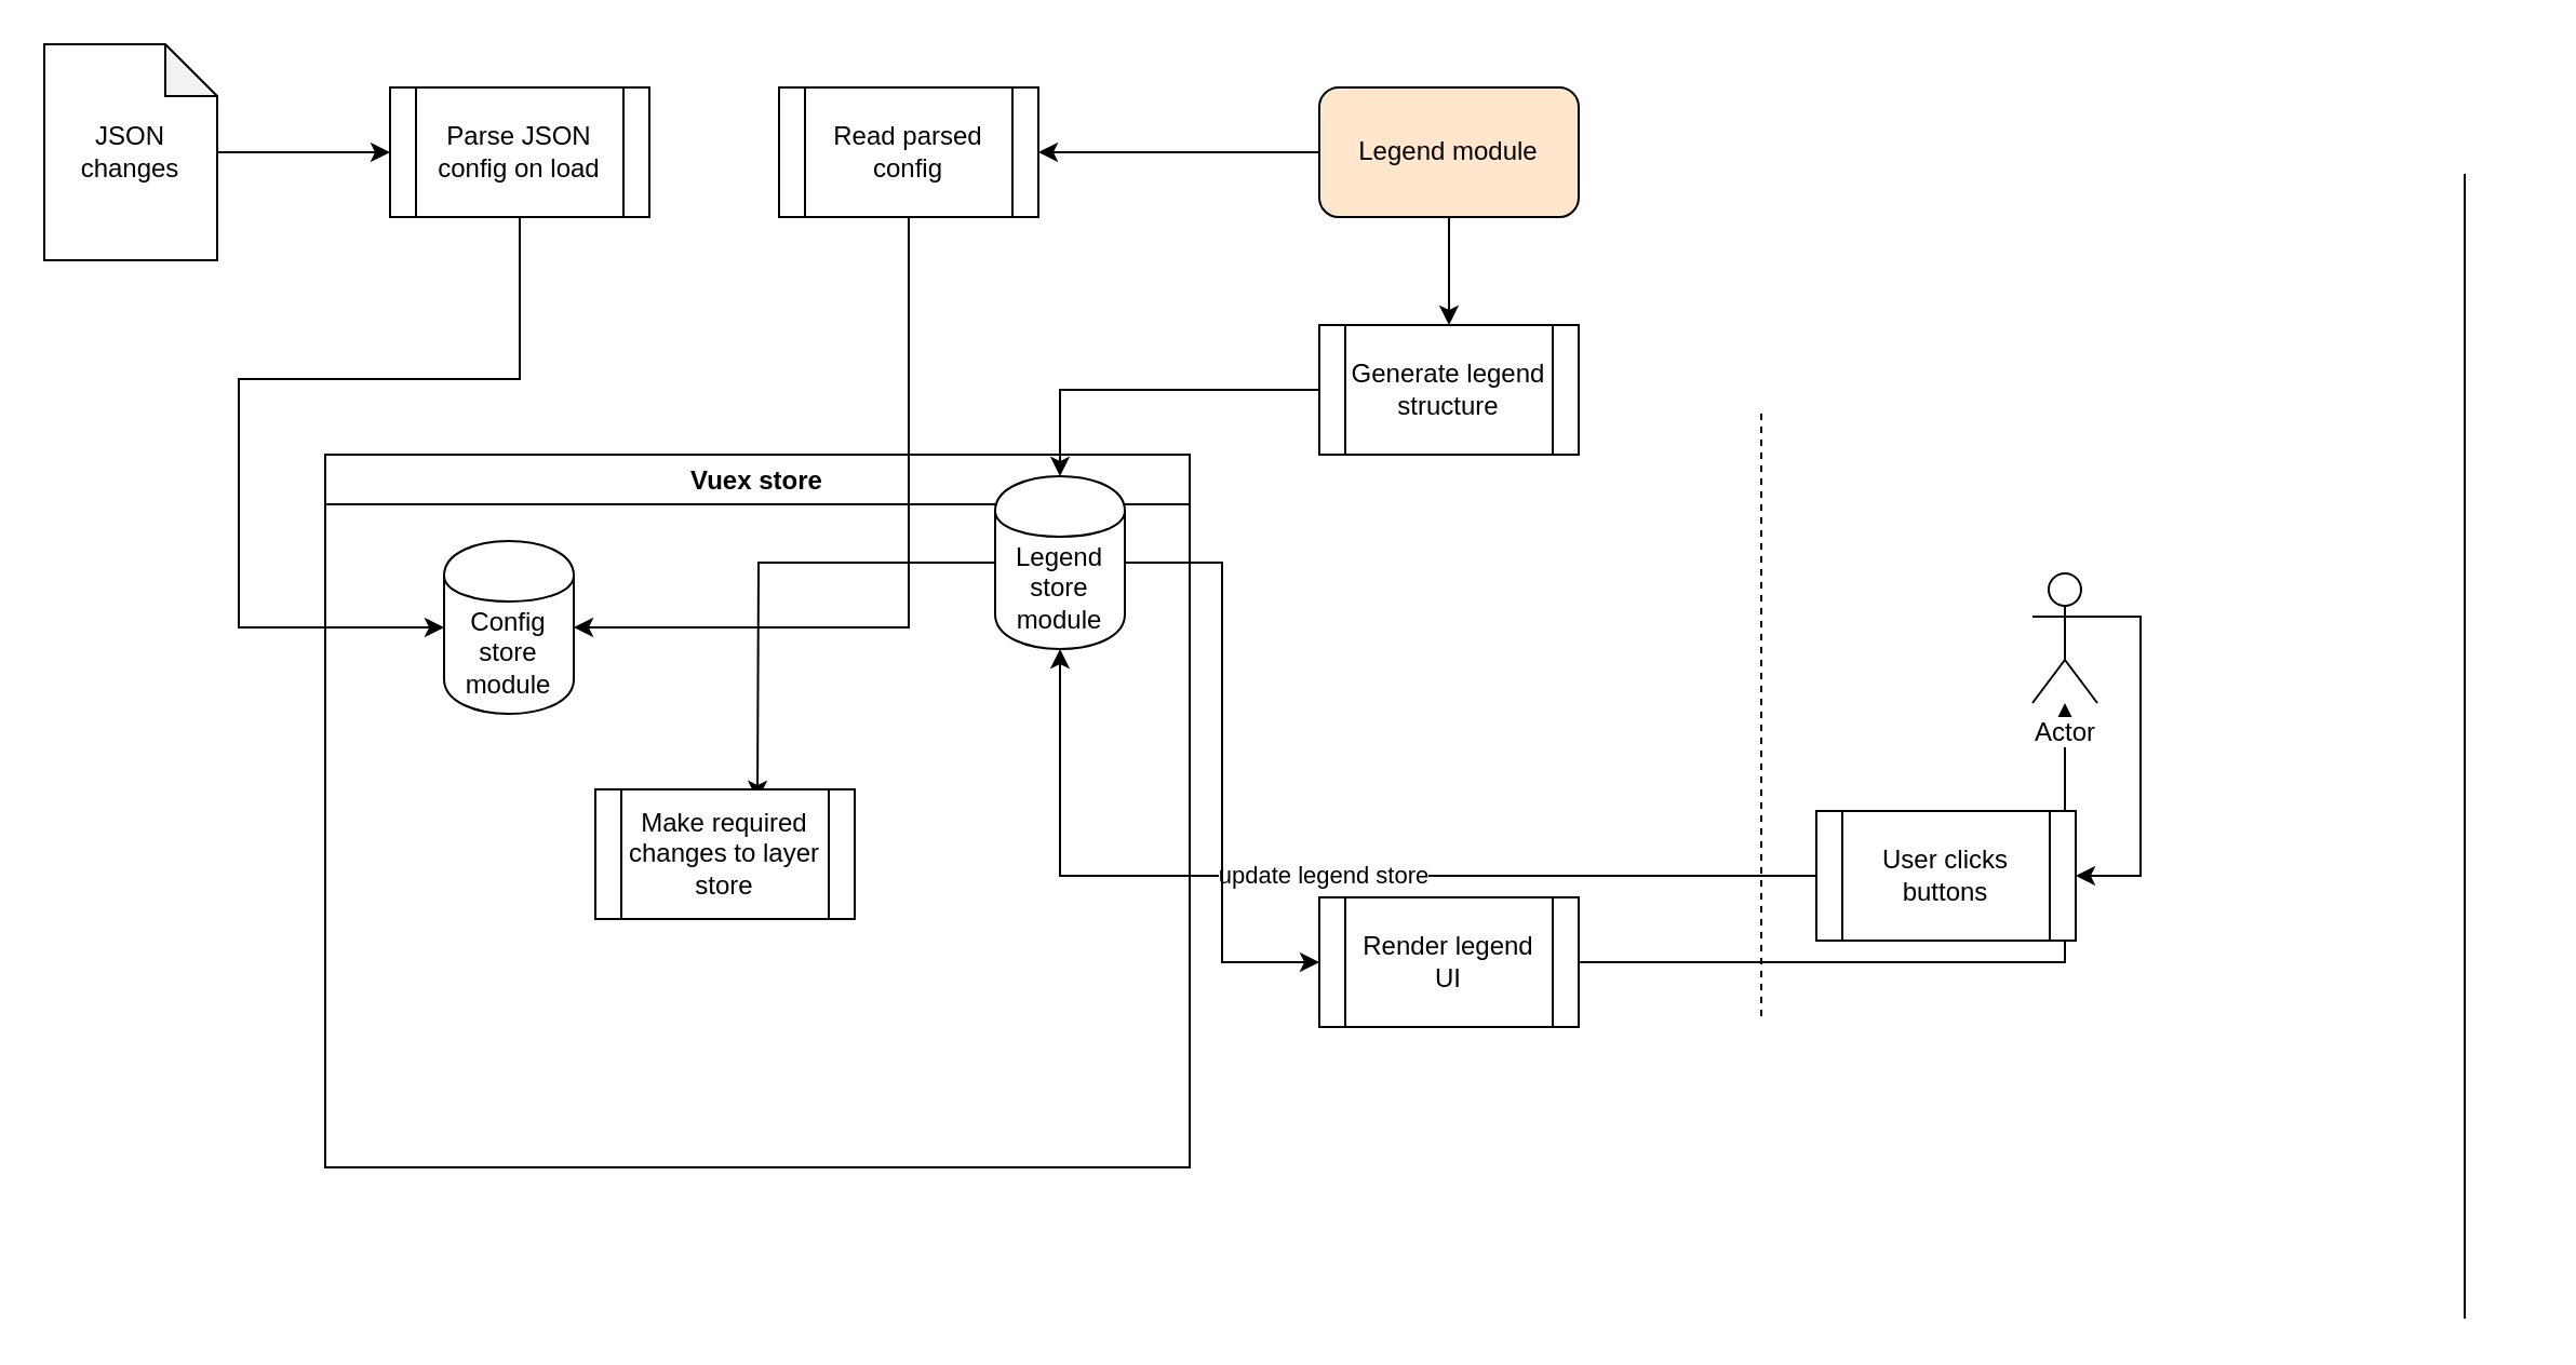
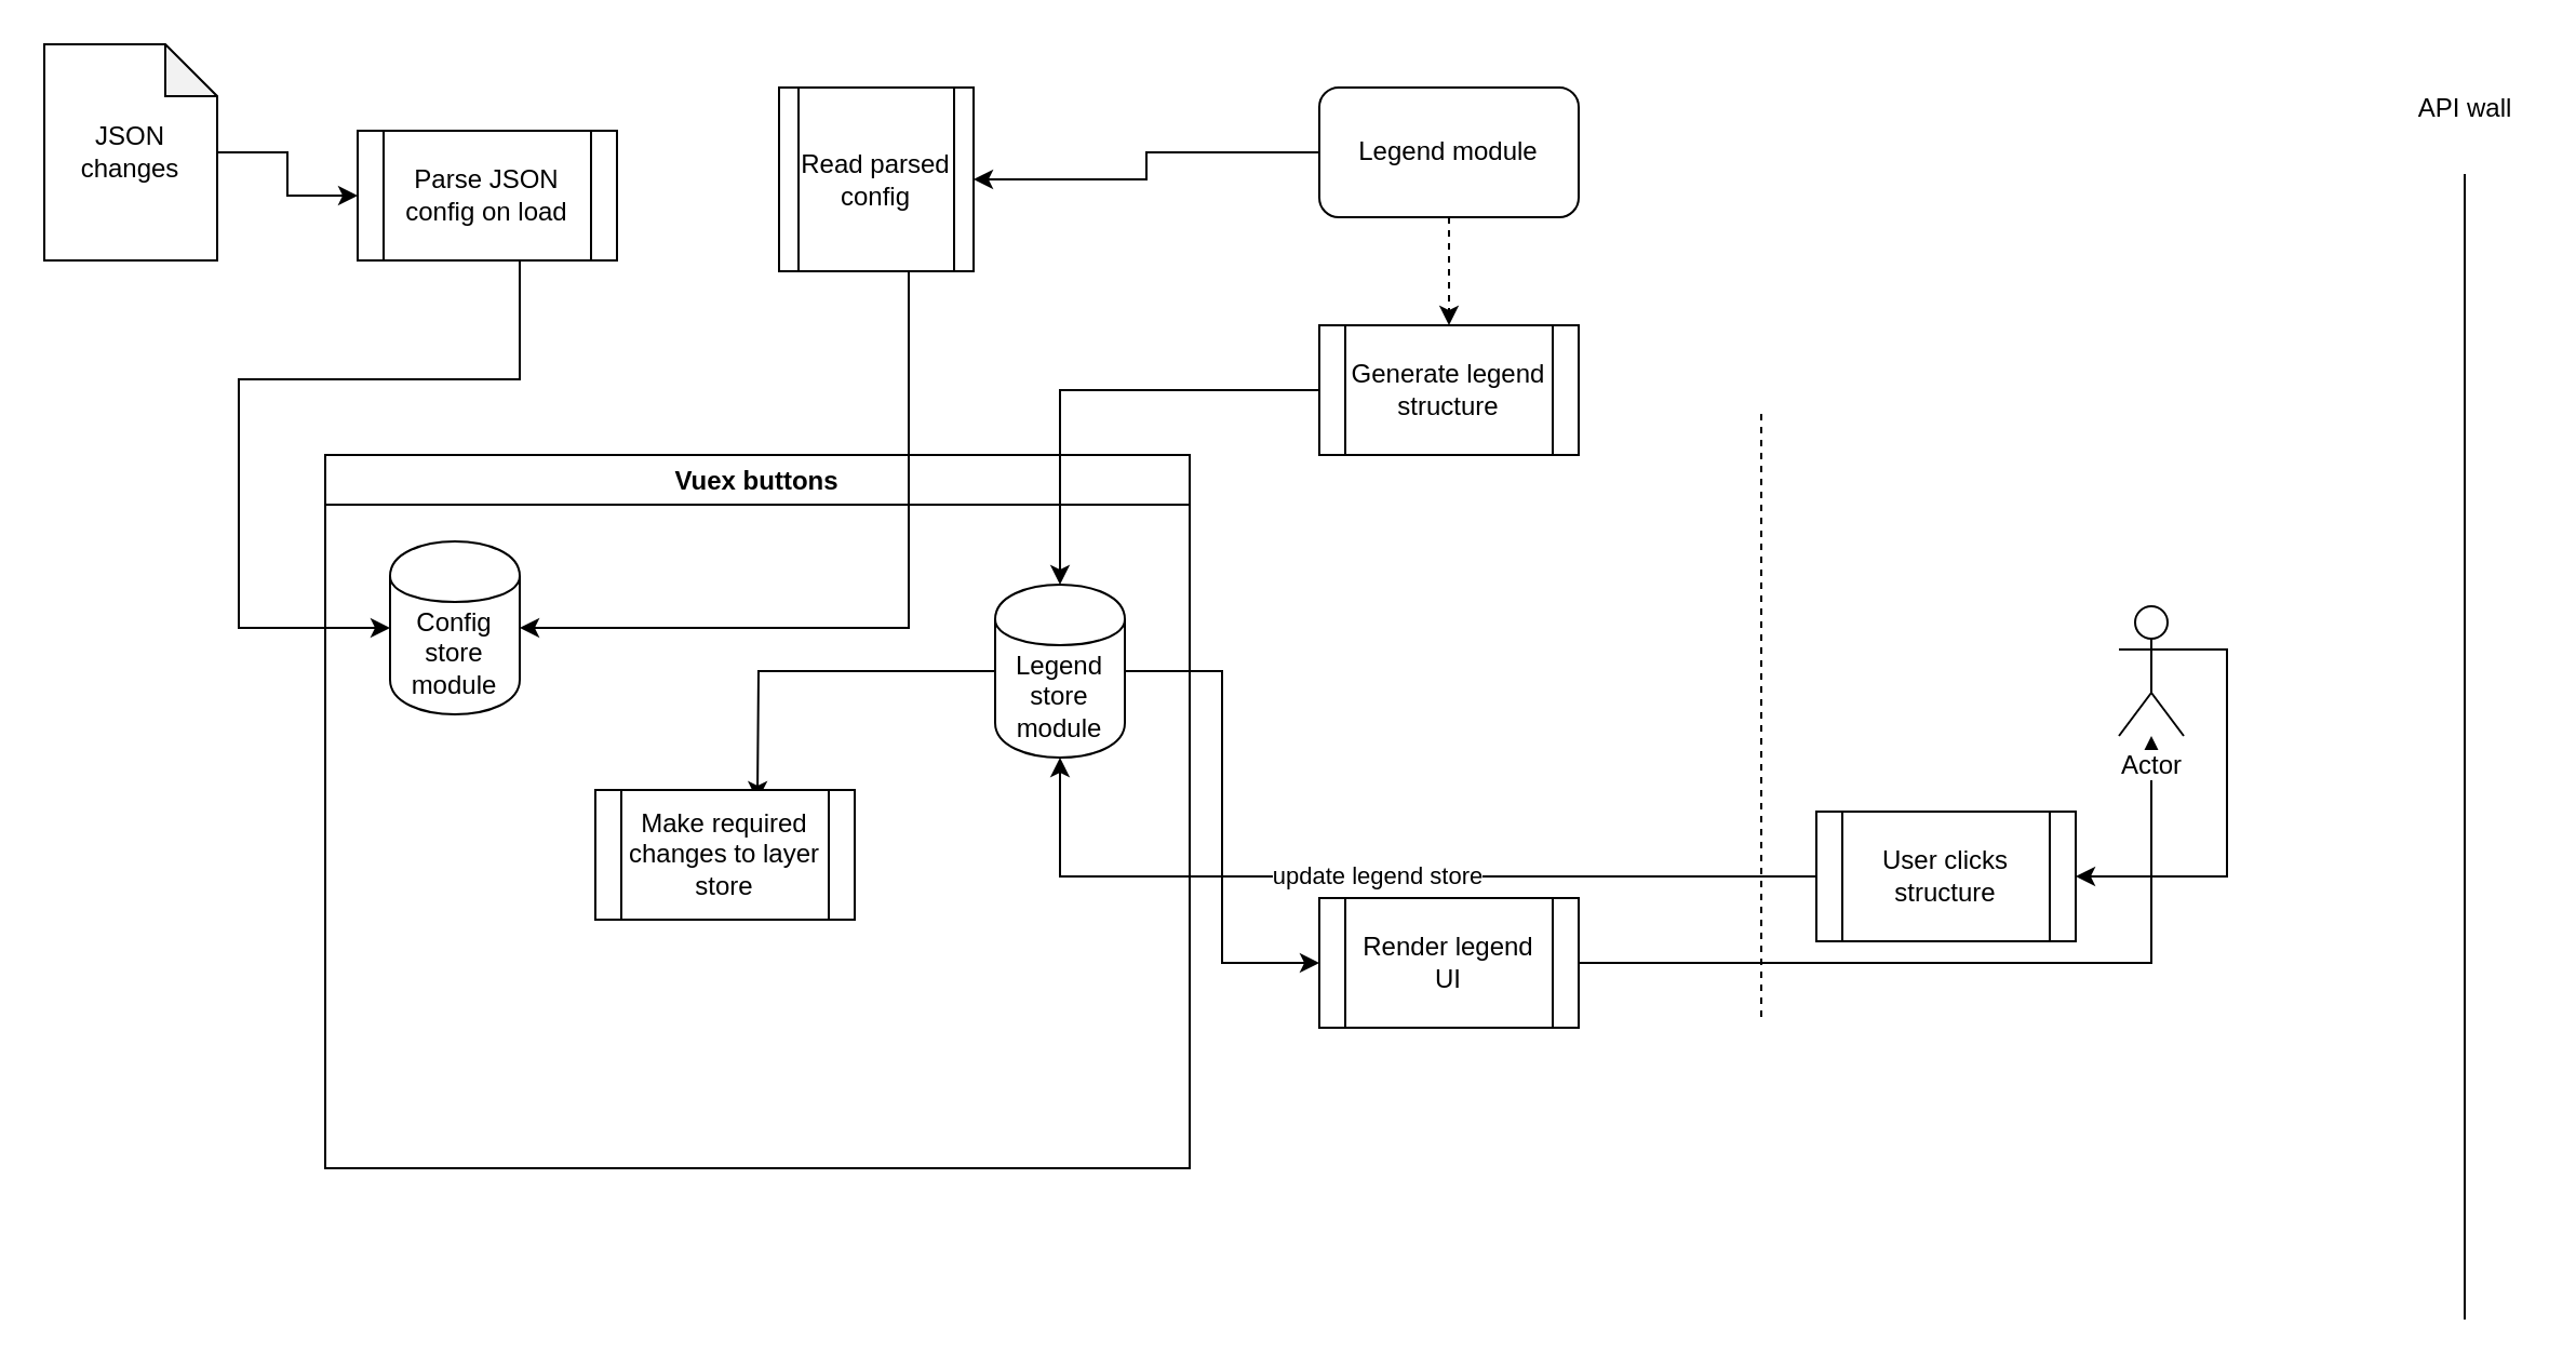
+ <mxCell id="7" value="API wall" style="text;html=1;align=center;verticalAlign=middle;resizable=0;points=[];;autosize=1;" vertex="1" parent="1"><mxGeometry x="1110" y="40" width="60" height="20" as="geometry" /></mxCell>
- <mxCell id="5" value="Parse JSON config on load" style="shape=process;whiteSpace=wrap;html=1;backgroundOutline=1;" vertex="1" parent="1"><mxGeometry x="180" y="40" width="120" height="60" as="geometry" /></mxCell>
+ <mxCell id="5" value="Parse JSON config on load" style="shape=process;whiteSpace=wrap;html=1;backgroundOutline=1;" vertex="1" parent="1"><mxGeometry x="165" y="60" width="120" height="60" as="geometry" /></mxCell>
- <mxCell id="17" value="Read parsed config" style="shape=process;whiteSpace=wrap;html=1;backgroundOutline=1;" vertex="1" parent="1"><mxGeometry x="360" y="40" width="120" height="60" as="geometry" /></mxCell>
+ <mxCell id="17" value="Read parsed config" style="shape=process;whiteSpace=wrap;html=1;backgroundOutline=1;" vertex="1" parent="1"><mxGeometry x="360" y="40" width="90" height="85" as="geometry" /></mxCell>
- <mxCell id="15" value="Legend module" style="rounded=1;whiteSpace=wrap;html=1;fillColor=#ffe6cc;" vertex="1" parent="1"><mxGeometry x="610" y="40" width="120" height="60" as="geometry" /></mxCell>
+ <mxCell id="15" value="Legend module" style="rounded=1;whiteSpace=wrap;html=1;" vertex="1" parent="1"><mxGeometry x="610" y="40" width="120" height="60" as="geometry" /></mxCell>
- <mxCell id="14" style="edgeStyle=orthogonalEdgeStyle;rounded=0;orthogonalLoop=1;jettySize=auto;html=1;entryX=0.5;entryY=0;entryDx=0;entryDy=0;" edge="1" parent="1" source="15" target="19"><mxGeometry relative="1" as="geometry" /></mxCell>
+ <mxCell id="14" style="edgeStyle=orthogonalEdgeStyle;rounded=0;orthogonalLoop=1;jettySize=auto;html=1;entryX=0.5;entryY=0;entryDx=0;entryDy=0;dashed=1;" edge="1" parent="1" source="15" target="19"><mxGeometry relative="1" as="geometry" /></mxCell>
- <mxCell id="8" value="Vuex store" style="swimlane;" vertex="1" parent="1"><mxGeometry x="150" y="210" width="400" height="330" as="geometry"><mxRectangle x="170" y="260" width="90" height="23" as="alternateBounds" /></mxGeometry></mxCell>
+ <mxCell id="8" value="Vuex buttons" style="swimlane;" vertex="1" parent="1"><mxGeometry x="150" y="210" width="400" height="330" as="geometry"><mxRectangle x="170" y="260" width="90" height="23" as="alternateBounds" /></mxGeometry></mxCell>
- <mxCell id="11" value="Legend store module" style="shape=cylinder;whiteSpace=wrap;html=1;boundedLbl=1;backgroundOutline=1;" vertex="1" parent="8"><mxGeometry x="310" y="10" width="60" height="80" as="geometry" /></mxCell>
+ <mxCell id="11" value="Legend store module" style="shape=cylinder;whiteSpace=wrap;html=1;boundedLbl=1;backgroundOutline=1;" vertex="1" parent="8"><mxGeometry x="310" y="60" width="60" height="80" as="geometry" /></mxCell>
- <mxCell id="9" value="Config store module" style="shape=cylinder;whiteSpace=wrap;html=1;boundedLbl=1;backgroundOutline=1;" vertex="1" parent="8"><mxGeometry x="55" y="40" width="60" height="80" as="geometry" /></mxCell>
+ <mxCell id="9" value="Config store module" style="shape=cylinder;whiteSpace=wrap;html=1;boundedLbl=1;backgroundOutline=1;" vertex="1" parent="8"><mxGeometry x="30" y="40" width="60" height="80" as="geometry" /></mxCell>
- <mxCell id="27" value="Actor" style="shape=umlActor;verticalLabelPosition=bottom;labelBackgroundColor=#ffffff;verticalAlign=top;html=1;outlineConnect=0;" vertex="1" parent="1"><mxGeometry x="940" y="265" width="30" height="60" as="geometry" /></mxCell>
+ <mxCell id="27" value="Actor" style="shape=umlActor;verticalLabelPosition=bottom;labelBackgroundColor=#ffffff;verticalAlign=top;html=1;outlineConnect=0;" vertex="1" parent="1"><mxGeometry x="980" y="280" width="30" height="60" as="geometry" /></mxCell>
- <mxCell id="23" value="User clicks buttons" style="shape=process;whiteSpace=wrap;html=1;backgroundOutline=1;" vertex="1" parent="1"><mxGeometry x="840" y="375" width="120" height="60" as="geometry" /></mxCell>
+ <mxCell id="23" value="User clicks structure" style="shape=process;whiteSpace=wrap;html=1;backgroundOutline=1;" vertex="1" parent="1"><mxGeometry x="840" y="375" width="120" height="60" as="geometry" /></mxCell>
